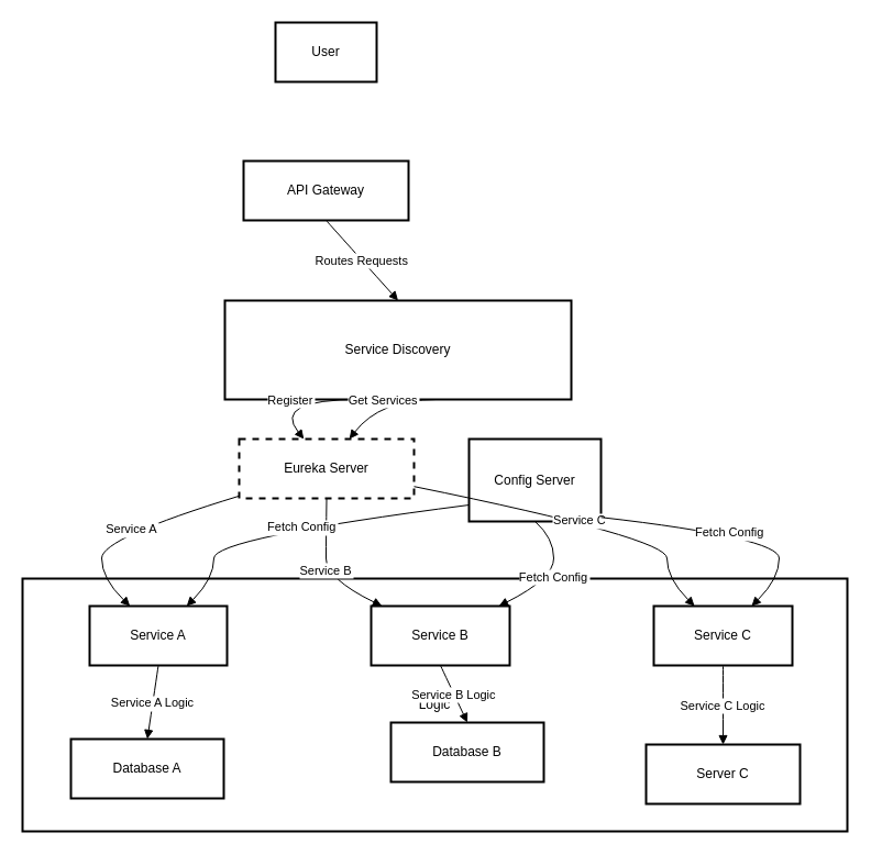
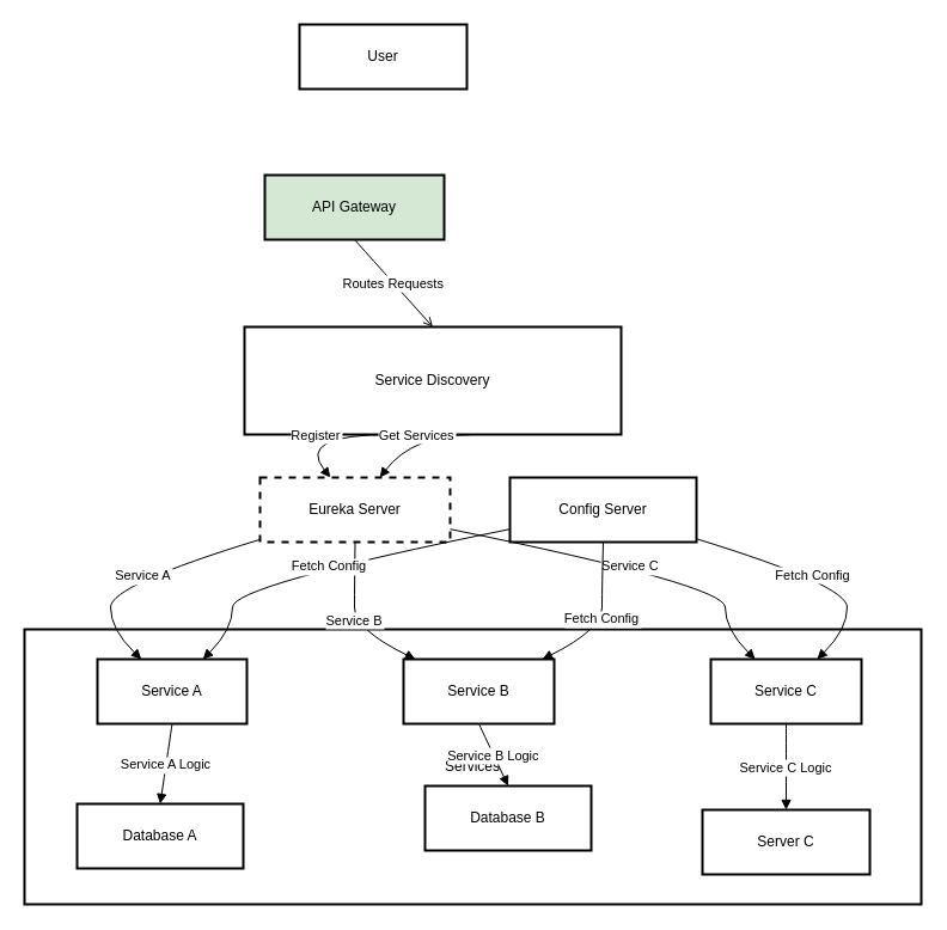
- <mxCell id="3" value="User" style="whiteSpace=wrap;strokeWidth=2;" vertex="1" parent="1"><mxGeometry x="250" y="20" width="92" height="54" as="geometry" /></mxCell>
+ <mxCell id="3" value="User" style="whiteSpace=wrap;strokeWidth=2;" vertex="1" parent="1"><mxGeometry x="250" y="20" width="140" height="54" as="geometry" /></mxCell>
- <mxCell id="4" value="API Gateway" style="whiteSpace=wrap;strokeWidth=2;" vertex="1" parent="1"><mxGeometry x="221" y="146" width="150" height="54" as="geometry" /></mxCell>
+ <mxCell id="4" value="API Gateway" style="whiteSpace=wrap;strokeWidth=2;fillColor=#d5e8d4;" vertex="1" parent="1"><mxGeometry x="221" y="146" width="150" height="54" as="geometry" /></mxCell>
- <mxCell id="14" value="Routes Requests" style="curved=1;startArrow=none;endArrow=block;exitX=0.5;exitY=1.01;entryX=0.5;entryY=0;" edge="1" parent="1" source="4" target="5"><mxGeometry relative="1" as="geometry"><Array as="points" /></mxGeometry></mxCell>
+ <mxCell id="14" value="Routes Requests" style="curved=1;startArrow=none;endArrow=open;exitX=0.5;exitY=1.01;entryX=0.5;entryY=0;" edge="1" parent="1" source="4" target="5"><mxGeometry relative="1" as="geometry"><Array as="points" /></mxGeometry></mxCell>
- <mxCell id="10" value="Config Server" style="whiteSpace=wrap;strokeWidth=2;" vertex="1" parent="1"><mxGeometry x="426" y="399" width="120" height="75" as="geometry" /></mxCell>
+ <mxCell id="10" value="Config Server" style="whiteSpace=wrap;strokeWidth=2;" vertex="1" parent="1"><mxGeometry x="426" y="399" width="156" height="54" as="geometry" /></mxCell>
- <mxCell id="2" value="Logic" style="whiteSpace=wrap;strokeWidth=2;" vertex="1" parent="1"><mxGeometry x="20" y="526" width="750" height="230" as="geometry" /></mxCell>
+ <mxCell id="2" value="Services" style="whiteSpace=wrap;strokeWidth=2;" vertex="1" parent="1"><mxGeometry x="20" y="526" width="750" height="230" as="geometry" /></mxCell>
